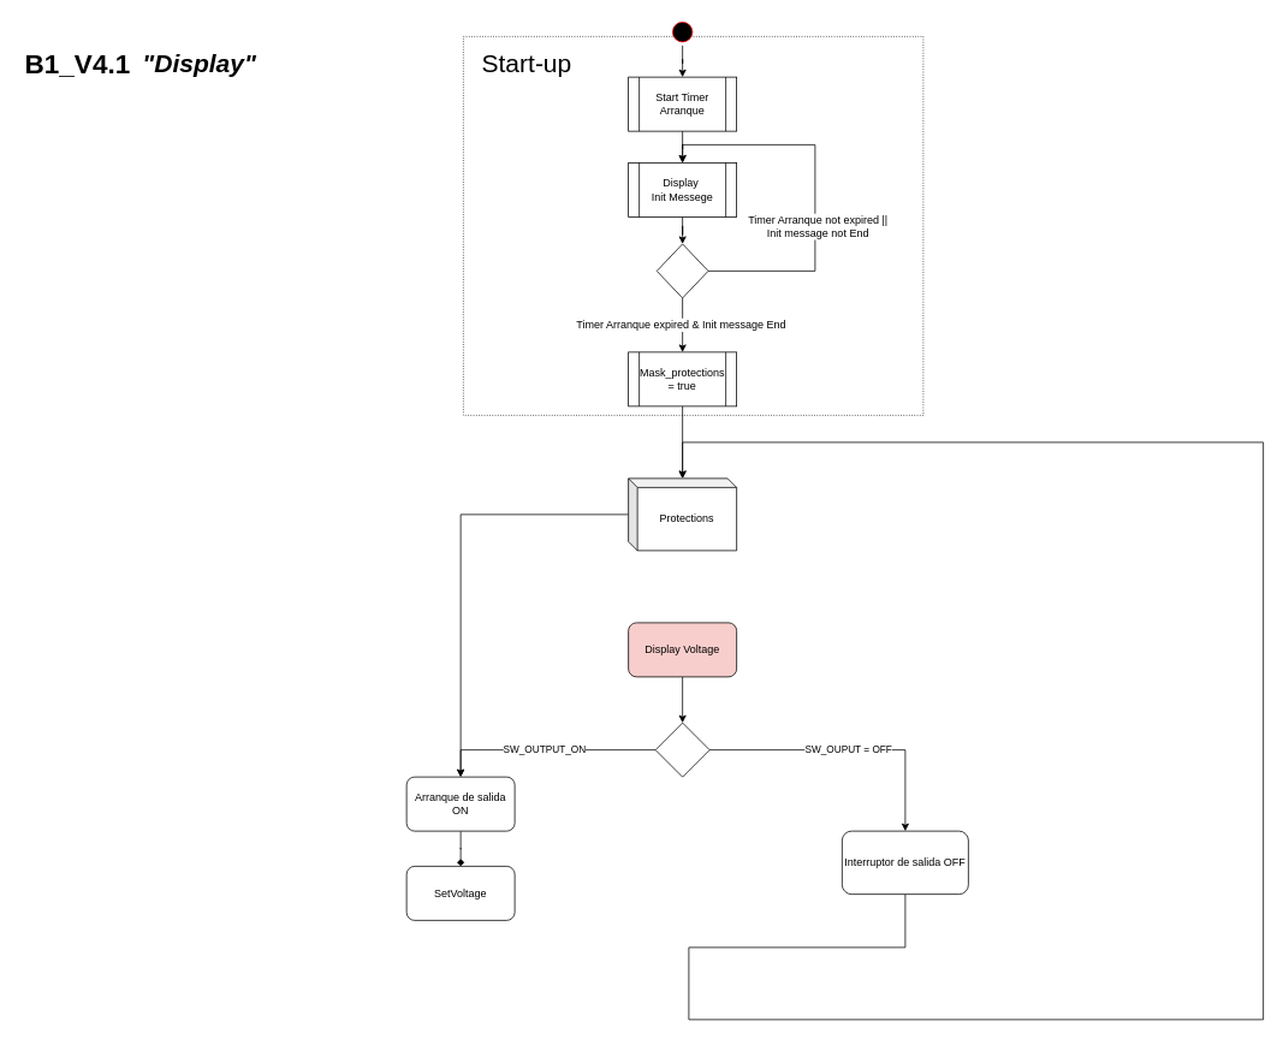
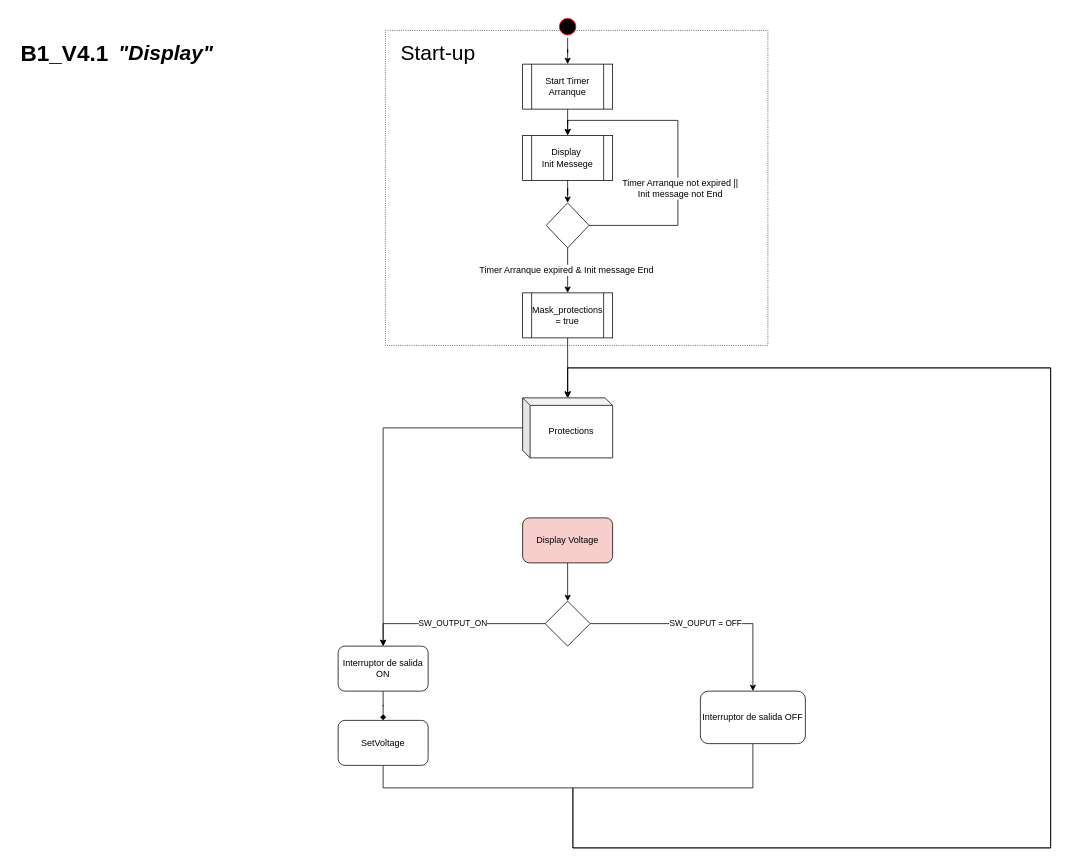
- <mxCell id="26" value="Arranque de salida ON" style="rounded=1;whiteSpace=wrap;html=1;" parent="1" vertex="1"><mxGeometry x="450" y="861" width="120" height="60" as="geometry" /></mxCell>
+ <mxCell id="26" value="Interruptor de salida ON" style="rounded=1;whiteSpace=wrap;html=1;" parent="1" vertex="1"><mxGeometry x="450" y="861" width="120" height="60" as="geometry" /></mxCell>
+ <mxCell id="19" style="edgeStyle=orthogonalEdgeStyle;rounded=0;orthogonalLoop=1;jettySize=auto;html=1;strokeColor=#000000;entryX=0.5;entryY=0;entryDx=0;entryDy=0;entryPerimeter=0;" parent="1" source="24" target="9" edge="1"><mxGeometry relative="1" as="geometry"><Array as="points"><mxPoint x="510" y="1050" /><mxPoint x="763" y="1050" /><mxPoint x="763" y="1130" /><mxPoint x="1400" y="1130" /><mxPoint x="1400" y="490" /><mxPoint x="756" y="490" /></Array><mxPoint x="756" y="1080" as="sourcePoint" /><mxPoint x="640" y="511" as="targetPoint" /></mxGeometry></mxCell>
